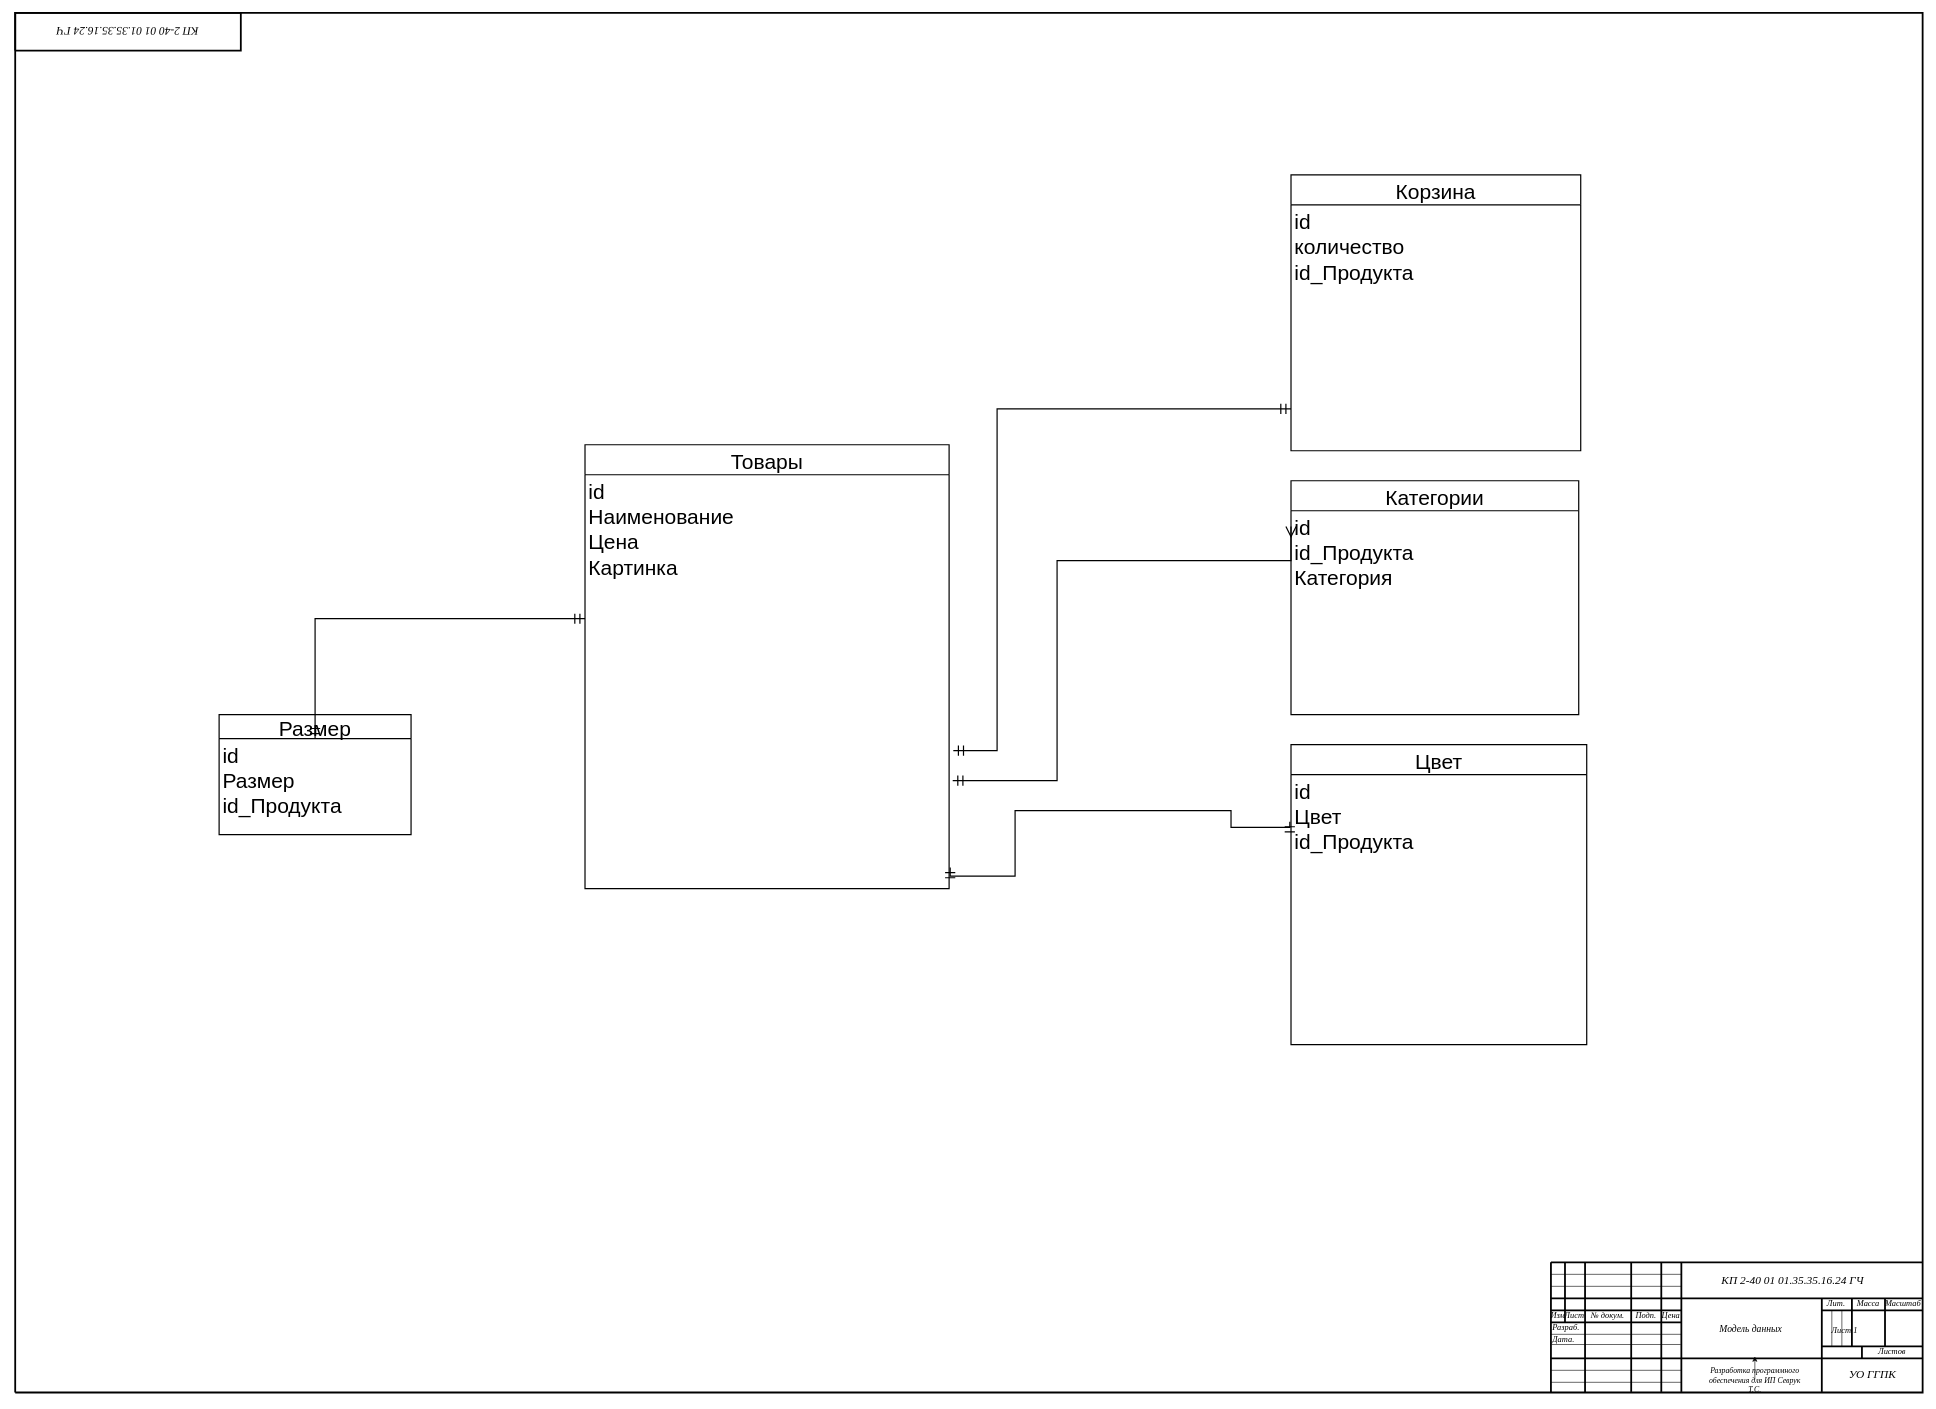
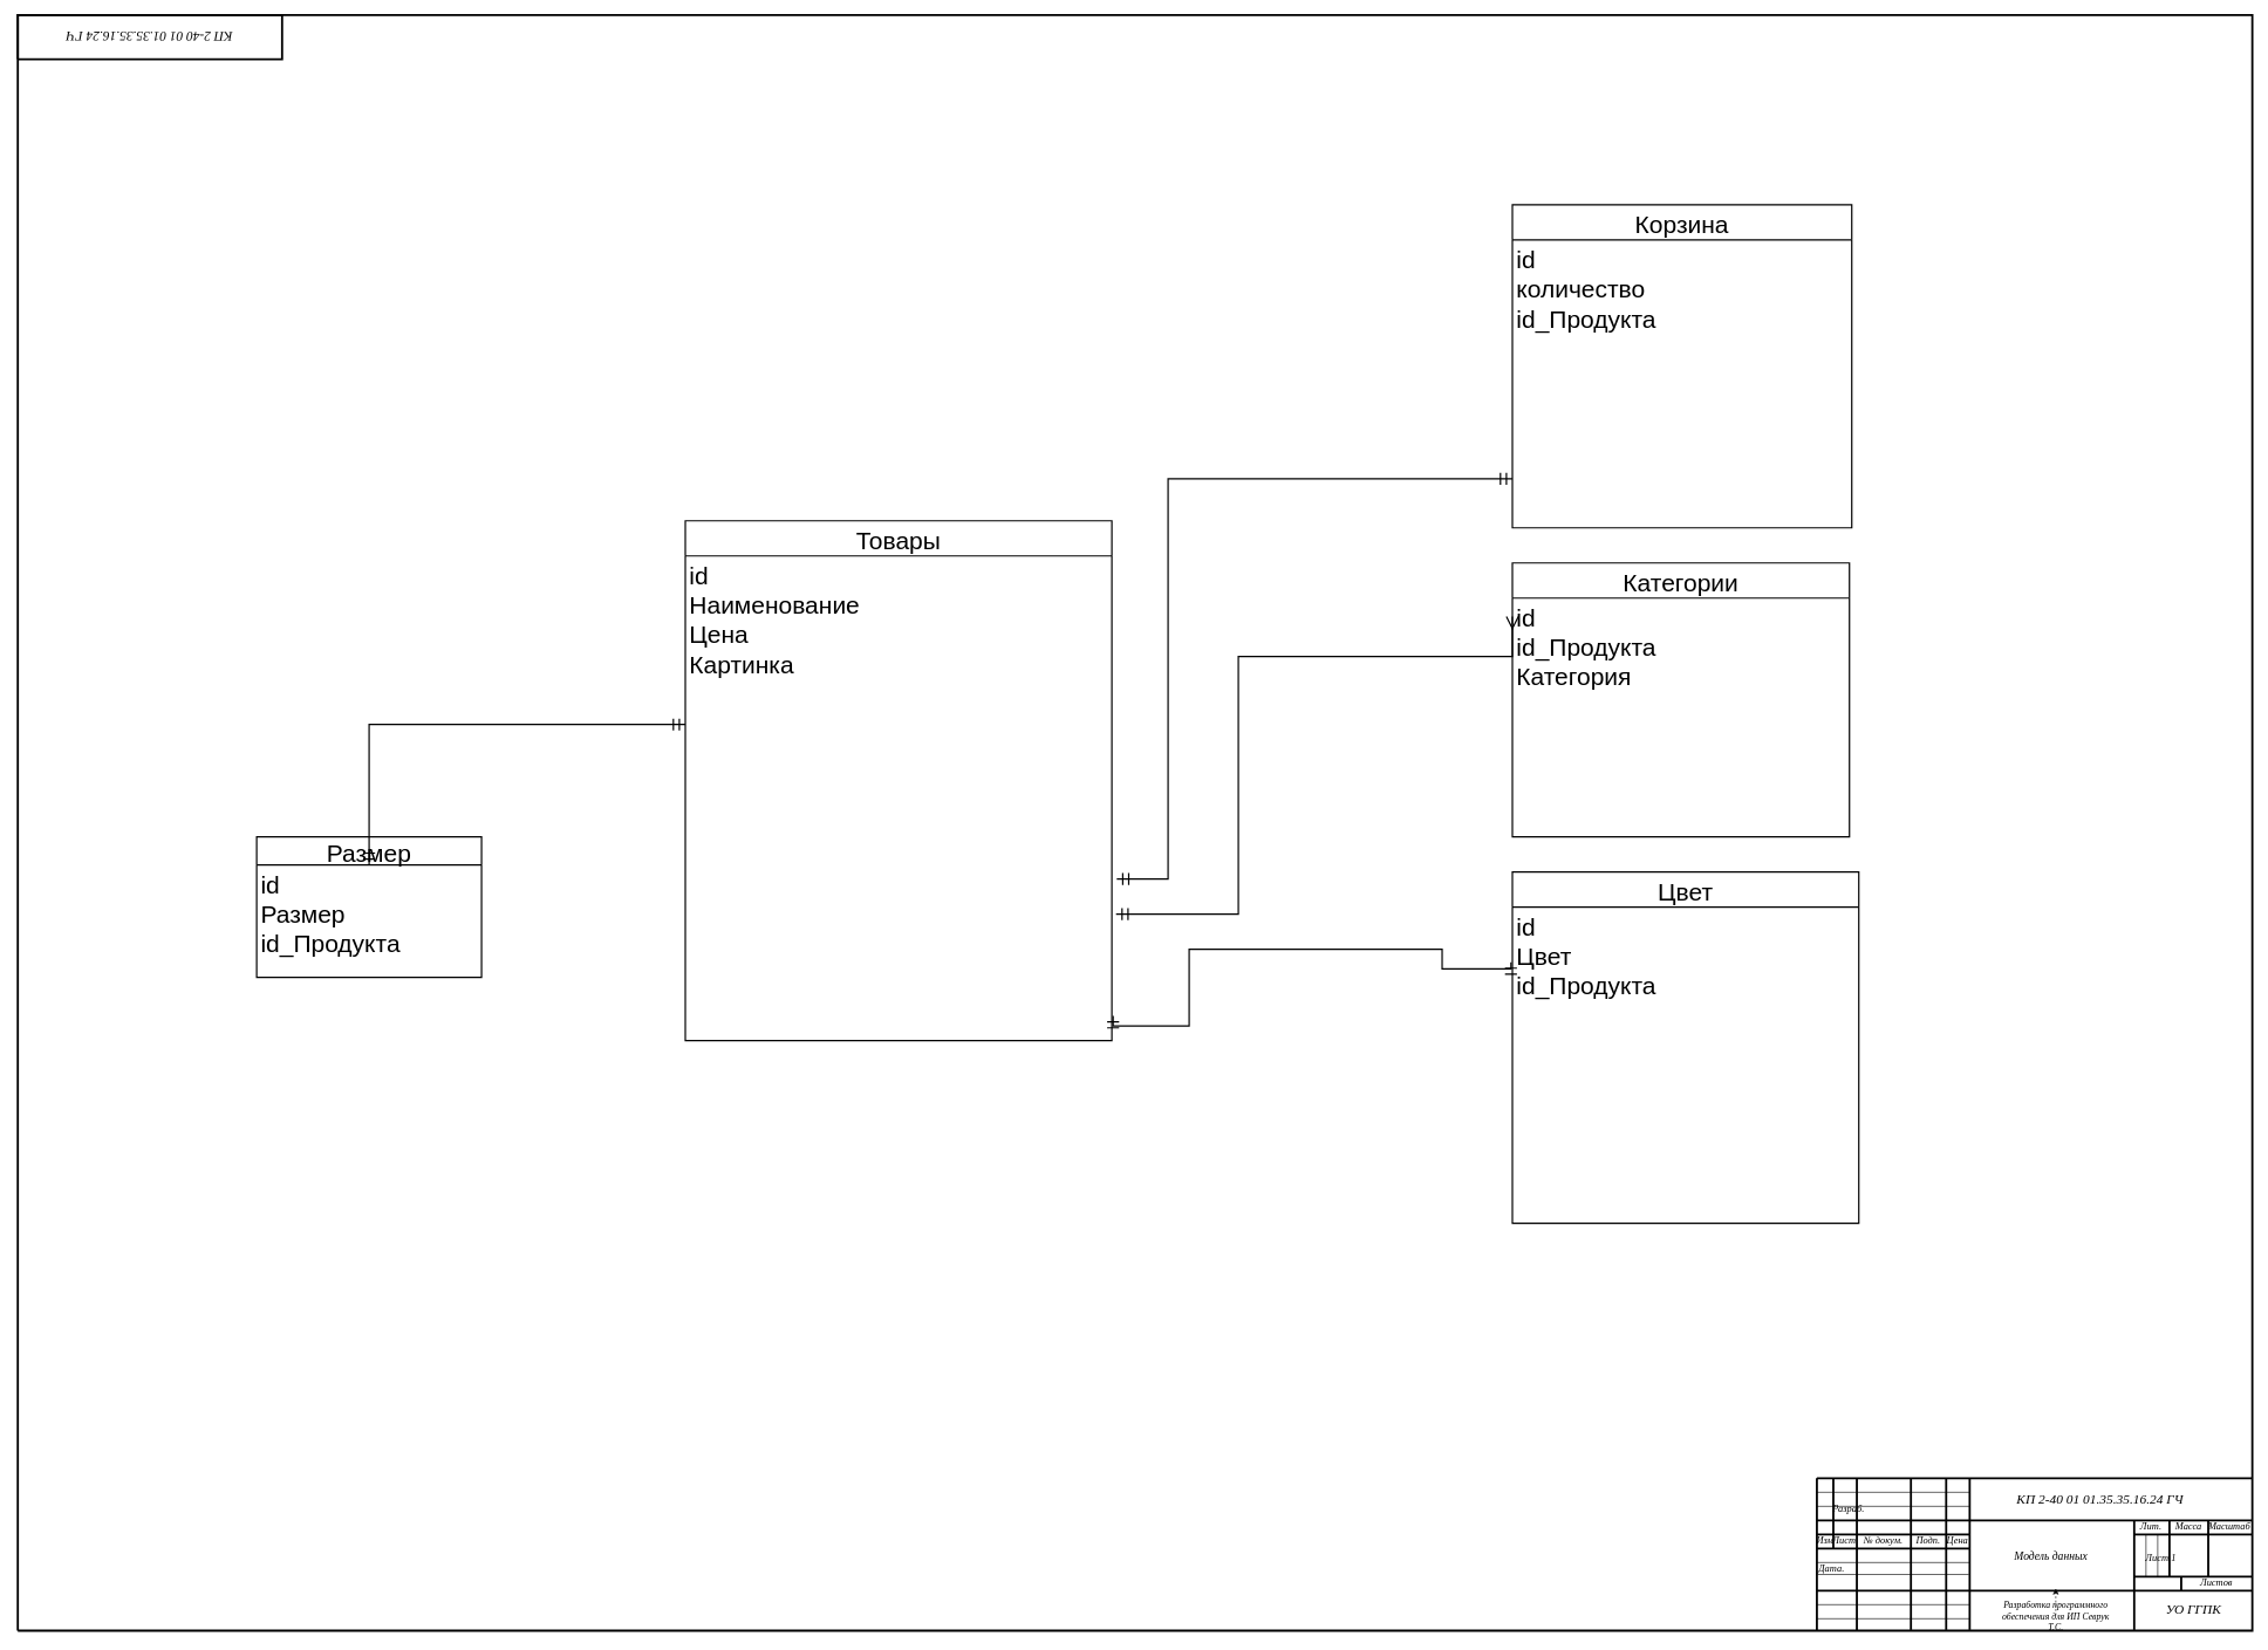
- <mxCell id="35" value="&lt;p style=&quot;align:left;margin-left:0;margin-right:0;margin-top:0px;margin-bottom:0px;text-indent:0;valign:middle;direction:ltr;&quot;&gt;&lt;font style=&quot;font-size:14px;font-family:ISOCPEUR;color:#000000;direction:ltr;letter-spacing:0px;line-height:120%;opacity:1&quot;&gt;&lt;i&gt;Разраб.&lt;br/&gt;&lt;/i&gt;&lt;/font&gt;&lt;/p&gt;" style="verticalAlign=middle;align=left;vsdxID=31;fillColor=none;gradientColor=none;strokeColor=none;labelBackgroundColor=none;rounded=0;html=1;whiteSpace=wrap;" parent="5" vertex="1"><mxGeometry x="4.181" y="101" width="57.701" height="17" as="geometry" /></mxCell>
+ <mxCell id="35" value="&lt;p style=&quot;align:left;margin-left:0;margin-right:0;margin-top:0px;margin-bottom:0px;text-indent:0;valign:middle;direction:ltr;&quot;&gt;&lt;font style=&quot;font-size:14px;font-family:ISOCPEUR;color:#000000;direction:ltr;letter-spacing:0px;line-height:120%;opacity:1&quot;&gt;&lt;i&gt;Разраб.&lt;br/&gt;&lt;/i&gt;&lt;/font&gt;&lt;/p&gt;" style="verticalAlign=middle;align=left;vsdxID=31;fillColor=none;gradientColor=none;strokeColor=none;labelBackgroundColor=none;rounded=0;html=1;whiteSpace=wrap;" parent="5" vertex="1"><mxGeometry x="24.181" y="36" width="57.701" height="17" as="geometry" /></mxCell>
- <mxCell id="52" value="" style="edgeStyle=orthogonalEdgeStyle;rounded=0;orthogonalLoop=1;jettySize=auto;html=1;" edge="1" parent="5" source="53" target="51"><mxGeometry relative="1" as="geometry" /></mxCell>
+ <mxCell id="52" value="" style="edgeStyle=orthogonalEdgeStyle;rounded=0;orthogonalLoop=1;jettySize=auto;html=1;dashed=1;" edge="1" parent="5" source="53" target="51"><mxGeometry relative="1" as="geometry" /></mxCell>
